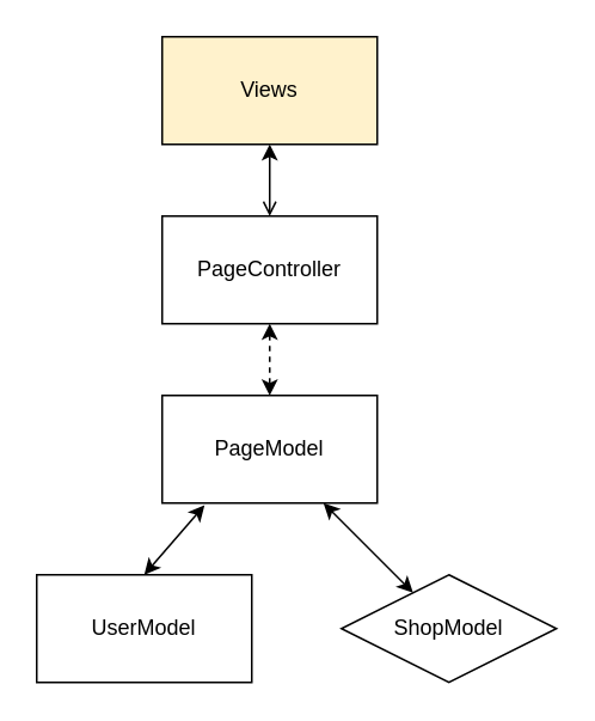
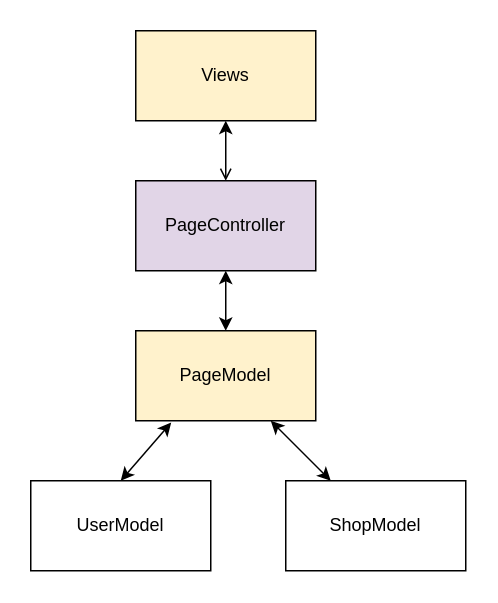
- <mxCell id="3" value="PageController" style="rounded=0;whiteSpace=wrap;html=1;" vertex="1" parent="1"><mxGeometry x="90" y="120" width="120" height="60" as="geometry" /></mxCell>
+ <mxCell id="3" value="PageController" style="rounded=0;whiteSpace=wrap;html=1;fillColor=#e1d5e7;" vertex="1" parent="1"><mxGeometry x="90" y="120" width="120" height="60" as="geometry" /></mxCell>
- <mxCell id="2" value="" style="edgeStyle=none;html=1;startArrow=classic;startFill=1;dashed=1;" edge="1" parent="1" source="3" target="4"><mxGeometry relative="1" as="geometry" /></mxCell>
+ <mxCell id="2" value="" style="edgeStyle=none;html=1;startArrow=classic;startFill=1;" edge="1" parent="1" source="3" target="4"><mxGeometry relative="1" as="geometry" /></mxCell>
- <mxCell id="4" value="PageModel" style="rounded=0;whiteSpace=wrap;html=1;" vertex="1" parent="1"><mxGeometry x="90" y="220" width="120" height="60" as="geometry" /></mxCell>
+ <mxCell id="4" value="PageModel" style="rounded=0;whiteSpace=wrap;html=1;fillColor=#fff2cc;" vertex="1" parent="1"><mxGeometry x="90" y="220" width="120" height="60" as="geometry" /></mxCell>
- <mxCell id="6" value="ShopModel" style="rhombus;whiteSpace=wrap;html=1;" vertex="1" parent="1"><mxGeometry x="190" y="320" width="120" height="60" as="geometry" /></mxCell>
+ <mxCell id="6" value="ShopModel" style="rounded=0;whiteSpace=wrap;html=1;" vertex="1" parent="1"><mxGeometry x="190" y="320" width="120" height="60" as="geometry" /></mxCell>
